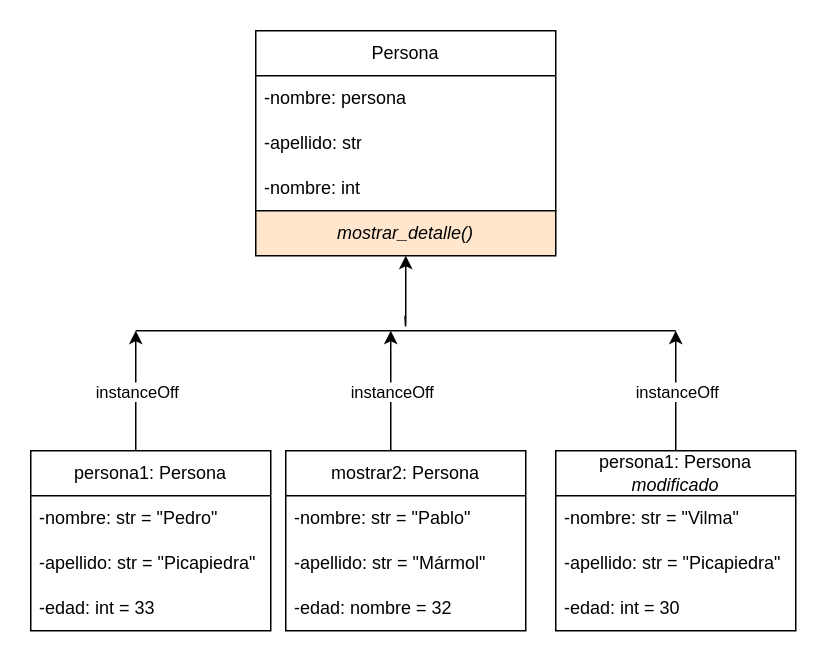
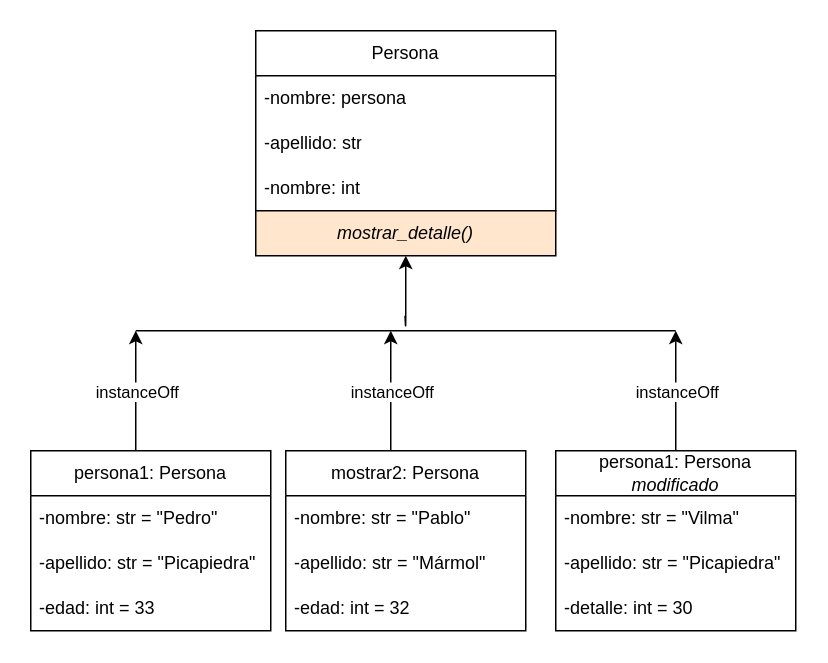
- <mxCell id="22" value="-edad: nombre = 32" style="text;strokeColor=none;fillColor=none;align=left;verticalAlign=middle;spacingLeft=4;spacingRight=4;overflow=hidden;points=[[0,0.5],[1,0.5]];portConstraint=eastwest;rotatable=0;whiteSpace=wrap;html=1;" vertex="1" parent="19"><mxGeometry y="90" width="160" height="30" as="geometry" /></mxCell>
+ <mxCell id="22" value="-edad: int = 32" style="text;strokeColor=none;fillColor=none;align=left;verticalAlign=middle;spacingLeft=4;spacingRight=4;overflow=hidden;points=[[0,0.5],[1,0.5]];portConstraint=eastwest;rotatable=0;whiteSpace=wrap;html=1;" vertex="1" parent="19"><mxGeometry y="90" width="160" height="30" as="geometry" /></mxCell>
- <mxCell id="26" value="-edad: int = 30" style="text;strokeColor=none;fillColor=none;align=left;verticalAlign=middle;spacingLeft=4;spacingRight=4;overflow=hidden;points=[[0,0.5],[1,0.5]];portConstraint=eastwest;rotatable=0;whiteSpace=wrap;html=1;" vertex="1" parent="23"><mxGeometry y="90" width="160" height="30" as="geometry" /></mxCell>
+ <mxCell id="26" value="-detalle: int = 30" style="text;strokeColor=none;fillColor=none;align=left;verticalAlign=middle;spacingLeft=4;spacingRight=4;overflow=hidden;points=[[0,0.5],[1,0.5]];portConstraint=eastwest;rotatable=0;whiteSpace=wrap;html=1;" vertex="1" parent="23"><mxGeometry y="90" width="160" height="30" as="geometry" /></mxCell>
